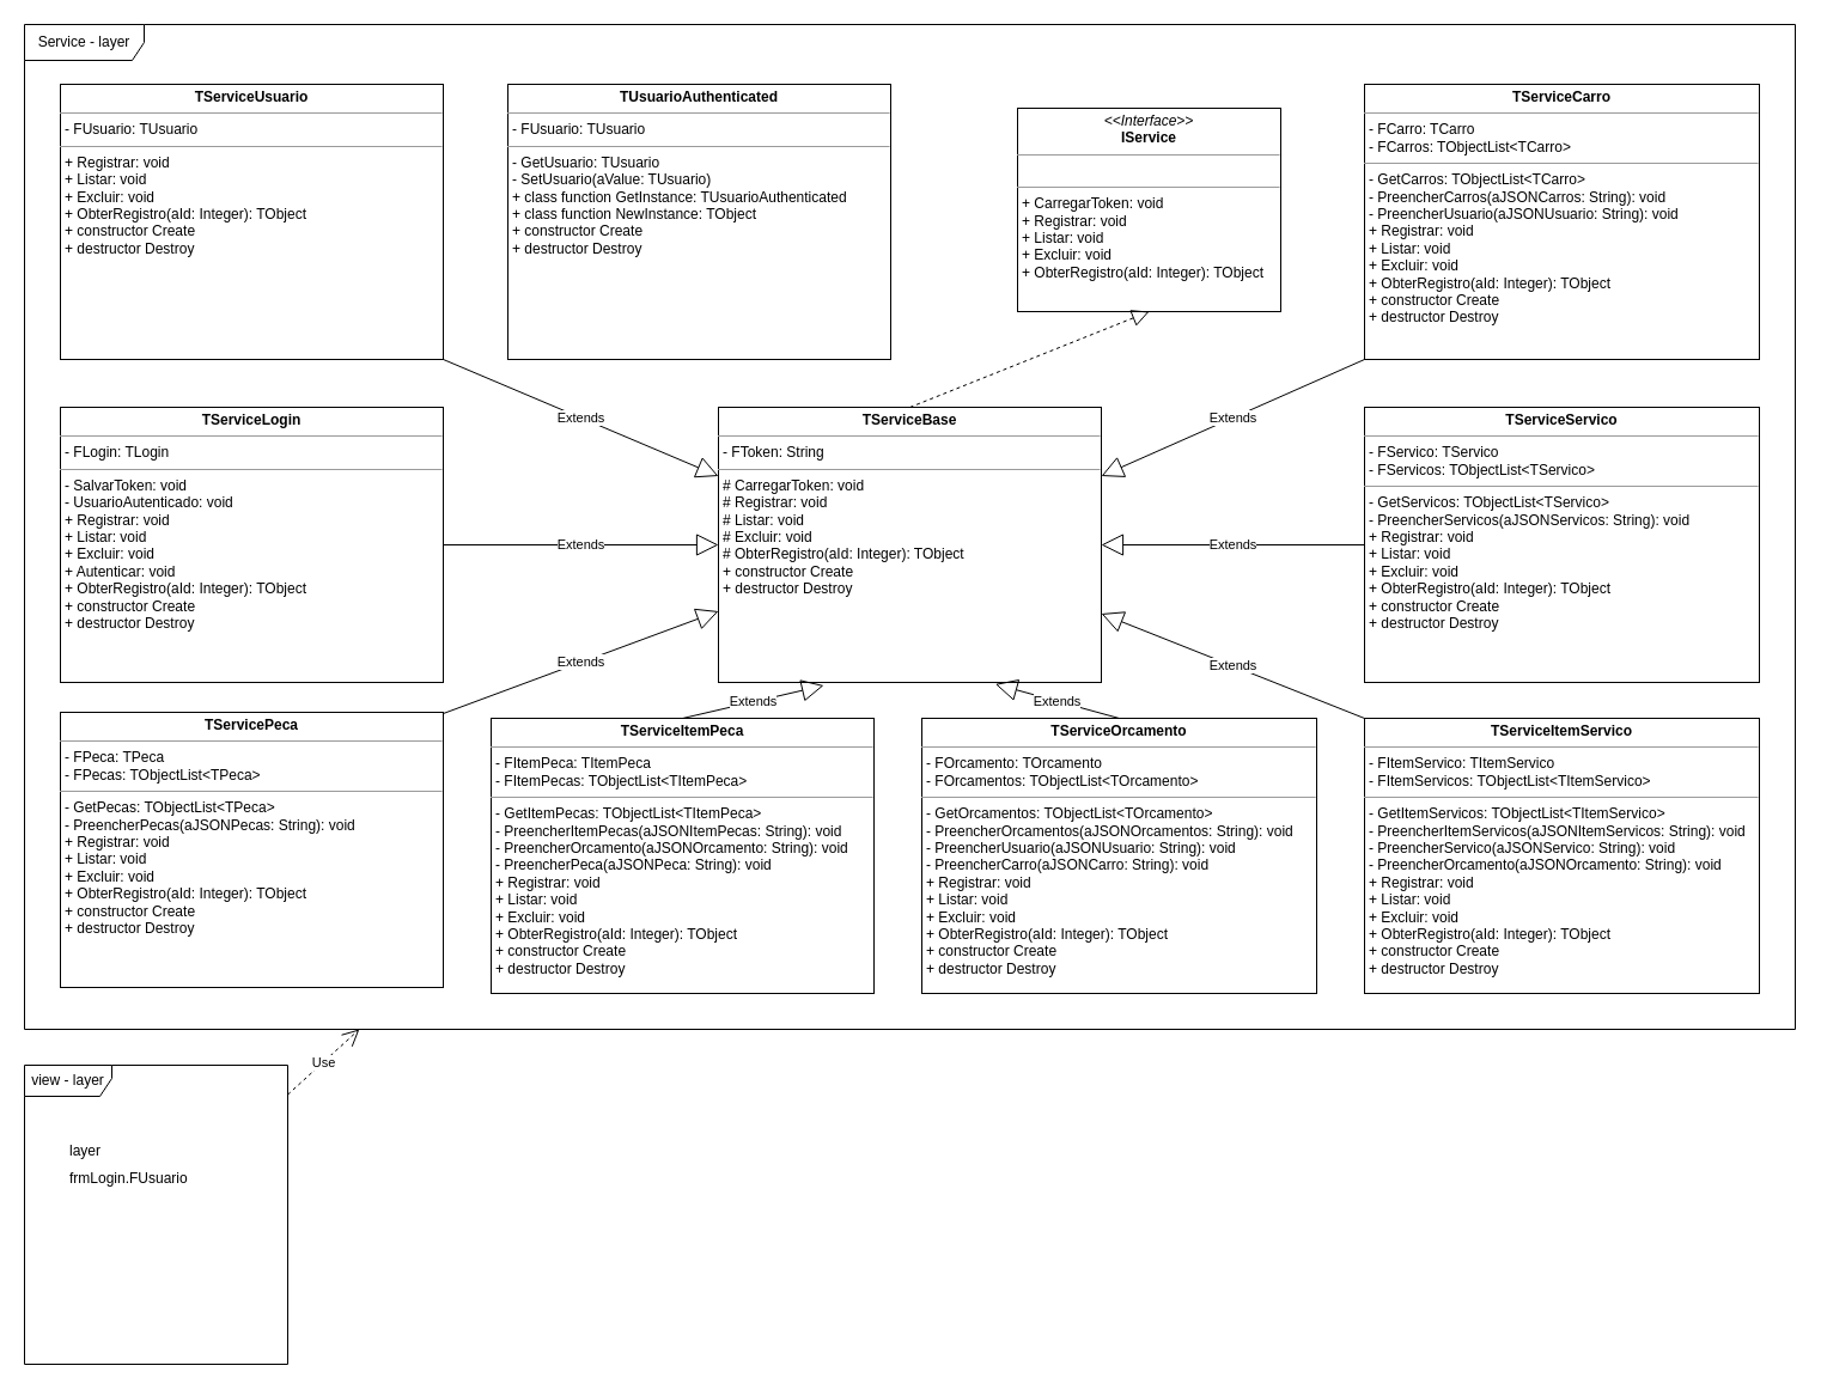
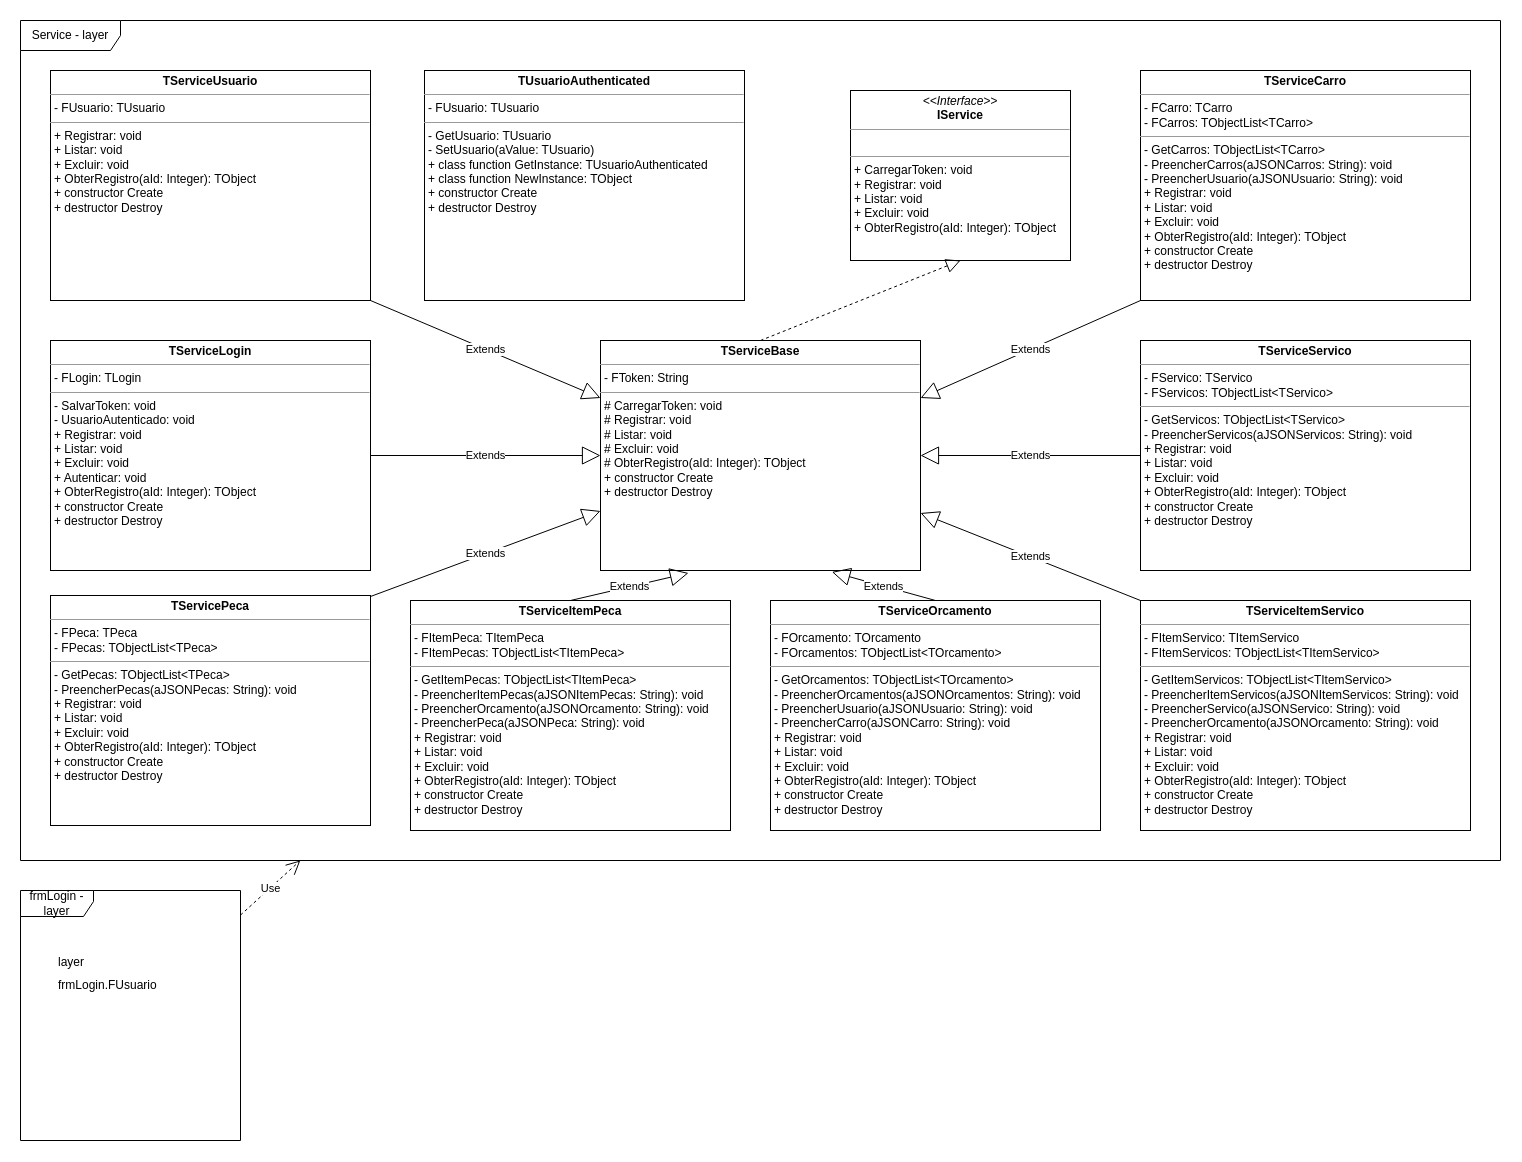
- <mxCell id="23" value="view - layer" style="shape=umlFrame;whiteSpace=wrap;html=1;pointerEvents=0;width=73;height=26;" vertex="1" parent="1"><mxGeometry x="20" y="890" width="220" height="250" as="geometry" /></mxCell>
+ <mxCell id="23" value="frmLogin - layer" style="shape=umlFrame;whiteSpace=wrap;html=1;pointerEvents=0;width=73;height=26;" vertex="1" parent="1"><mxGeometry x="20" y="890" width="220" height="250" as="geometry" /></mxCell>
